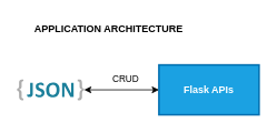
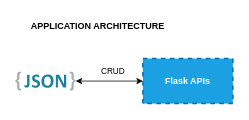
- <mxCell id="6" value="Flask APIs" style="rounded=0;whiteSpace=wrap;html=1;fillColor=#1ba1e2;fontColor=#ffffff;strokeColor=#006EAF;fontStyle=1;strokeWidth=2;" vertex="1" parent="1"><mxGeometry x="190" y="77.6" width="120" height="60" as="geometry" /></mxCell>
+ <mxCell id="6" value="Flask APIs" style="rounded=0;whiteSpace=wrap;html=1;fillColor=#1ba1e2;fontColor=#ffffff;strokeColor=#006EAF;fontStyle=1;strokeWidth=2;dashed=1;" vertex="1" parent="1"><mxGeometry x="190" y="77.6" width="120" height="60" as="geometry" /></mxCell>
